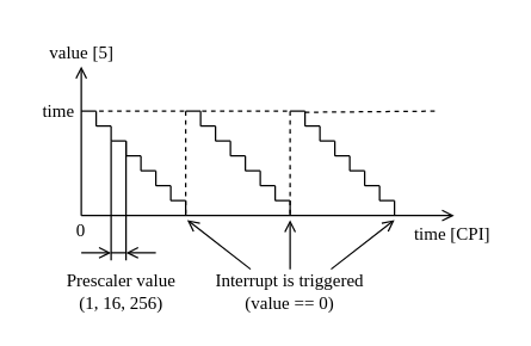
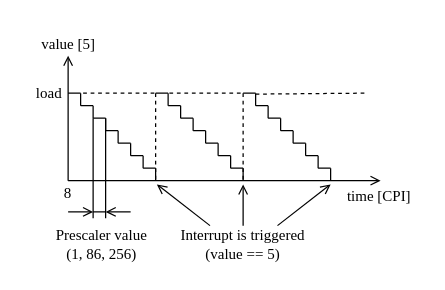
- <mxCell id="8" value="time" style="text;html=1;strokeColor=none;fillColor=none;align=center;verticalAlign=middle;whiteSpace=wrap;rounded=0;fontFamily=Computer Modern;" vertex="1" parent="1"><mxGeometry x="20" y="67" width="38" height="14" as="geometry" /></mxCell>
+ <mxCell id="8" value="load" style="text;html=1;strokeColor=none;fillColor=none;align=center;verticalAlign=middle;whiteSpace=wrap;rounded=0;fontFamily=Computer Modern;" vertex="1" parent="1"><mxGeometry x="20" y="67" width="38" height="14" as="geometry" /></mxCell>
- <mxCell id="4" value="0" style="text;html=1;strokeColor=none;fillColor=none;align=center;verticalAlign=middle;whiteSpace=wrap;rounded=0;fontFamily=Computer Modern;" vertex="1" parent="1"><mxGeometry x="44" y="144" width="20" height="20" as="geometry" /></mxCell>
+ <mxCell id="4" value="8" style="text;html=1;strokeColor=none;fillColor=none;align=center;verticalAlign=middle;whiteSpace=wrap;rounded=0;fontFamily=Computer Modern;" vertex="1" parent="1"><mxGeometry x="44" y="144" width="20" height="20" as="geometry" /></mxCell>
- <mxCell id="61" value="Prescaler value&lt;br&gt;(1, 16, 256)" style="text;html=1;strokeColor=none;fillColor=none;align=center;verticalAlign=middle;whiteSpace=wrap;rounded=0;fontFamily=Computer Modern;" vertex="1" parent="1"><mxGeometry x="25.5" y="180" width="110" height="30" as="geometry" /></mxCell>
+ <mxCell id="61" value="Prescaler value&lt;br&gt;(1, 86, 256)" style="text;html=1;strokeColor=none;fillColor=none;align=center;verticalAlign=middle;whiteSpace=wrap;rounded=0;fontFamily=Computer Modern;" vertex="1" parent="1"><mxGeometry x="25.5" y="180" width="110" height="30" as="geometry" /></mxCell>
- <mxCell id="53" value="Interrupt is triggered&lt;br&gt;(value == 0)" style="text;html=1;strokeColor=none;fillColor=none;align=center;verticalAlign=middle;whiteSpace=wrap;rounded=0;fontFamily=Computer Modern;" vertex="1" parent="1"><mxGeometry x="139" y="180" width="110" height="30" as="geometry" /></mxCell>
+ <mxCell id="53" value="Interrupt is triggered&lt;br&gt;(value == 5)" style="text;html=1;strokeColor=none;fillColor=none;align=center;verticalAlign=middle;whiteSpace=wrap;rounded=0;fontFamily=Computer Modern;" vertex="1" parent="1"><mxGeometry x="139" y="180" width="110" height="30" as="geometry" /></mxCell>
